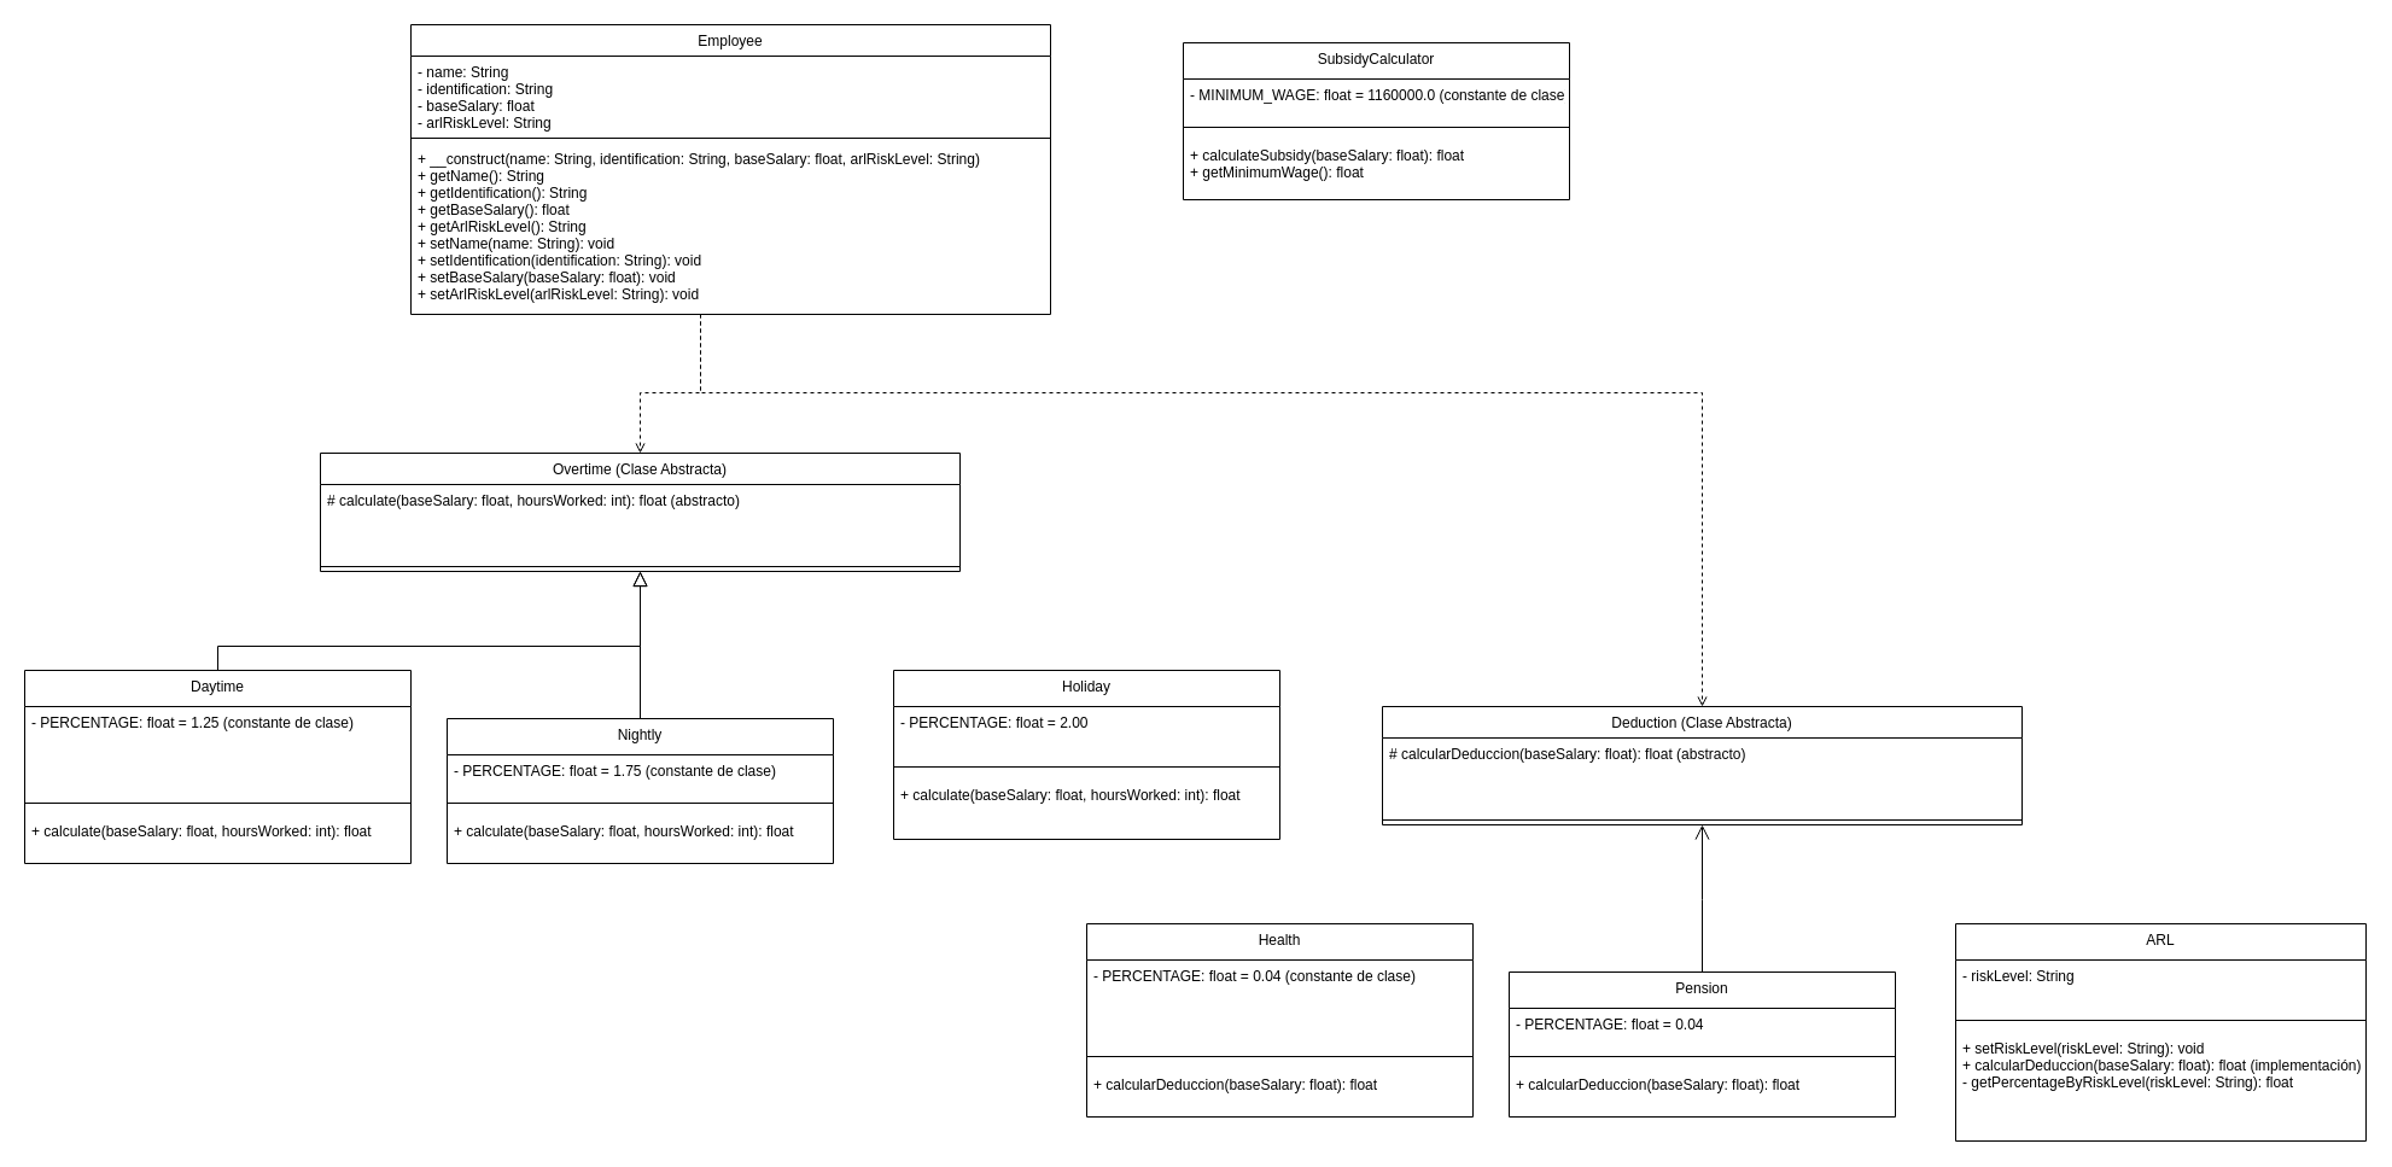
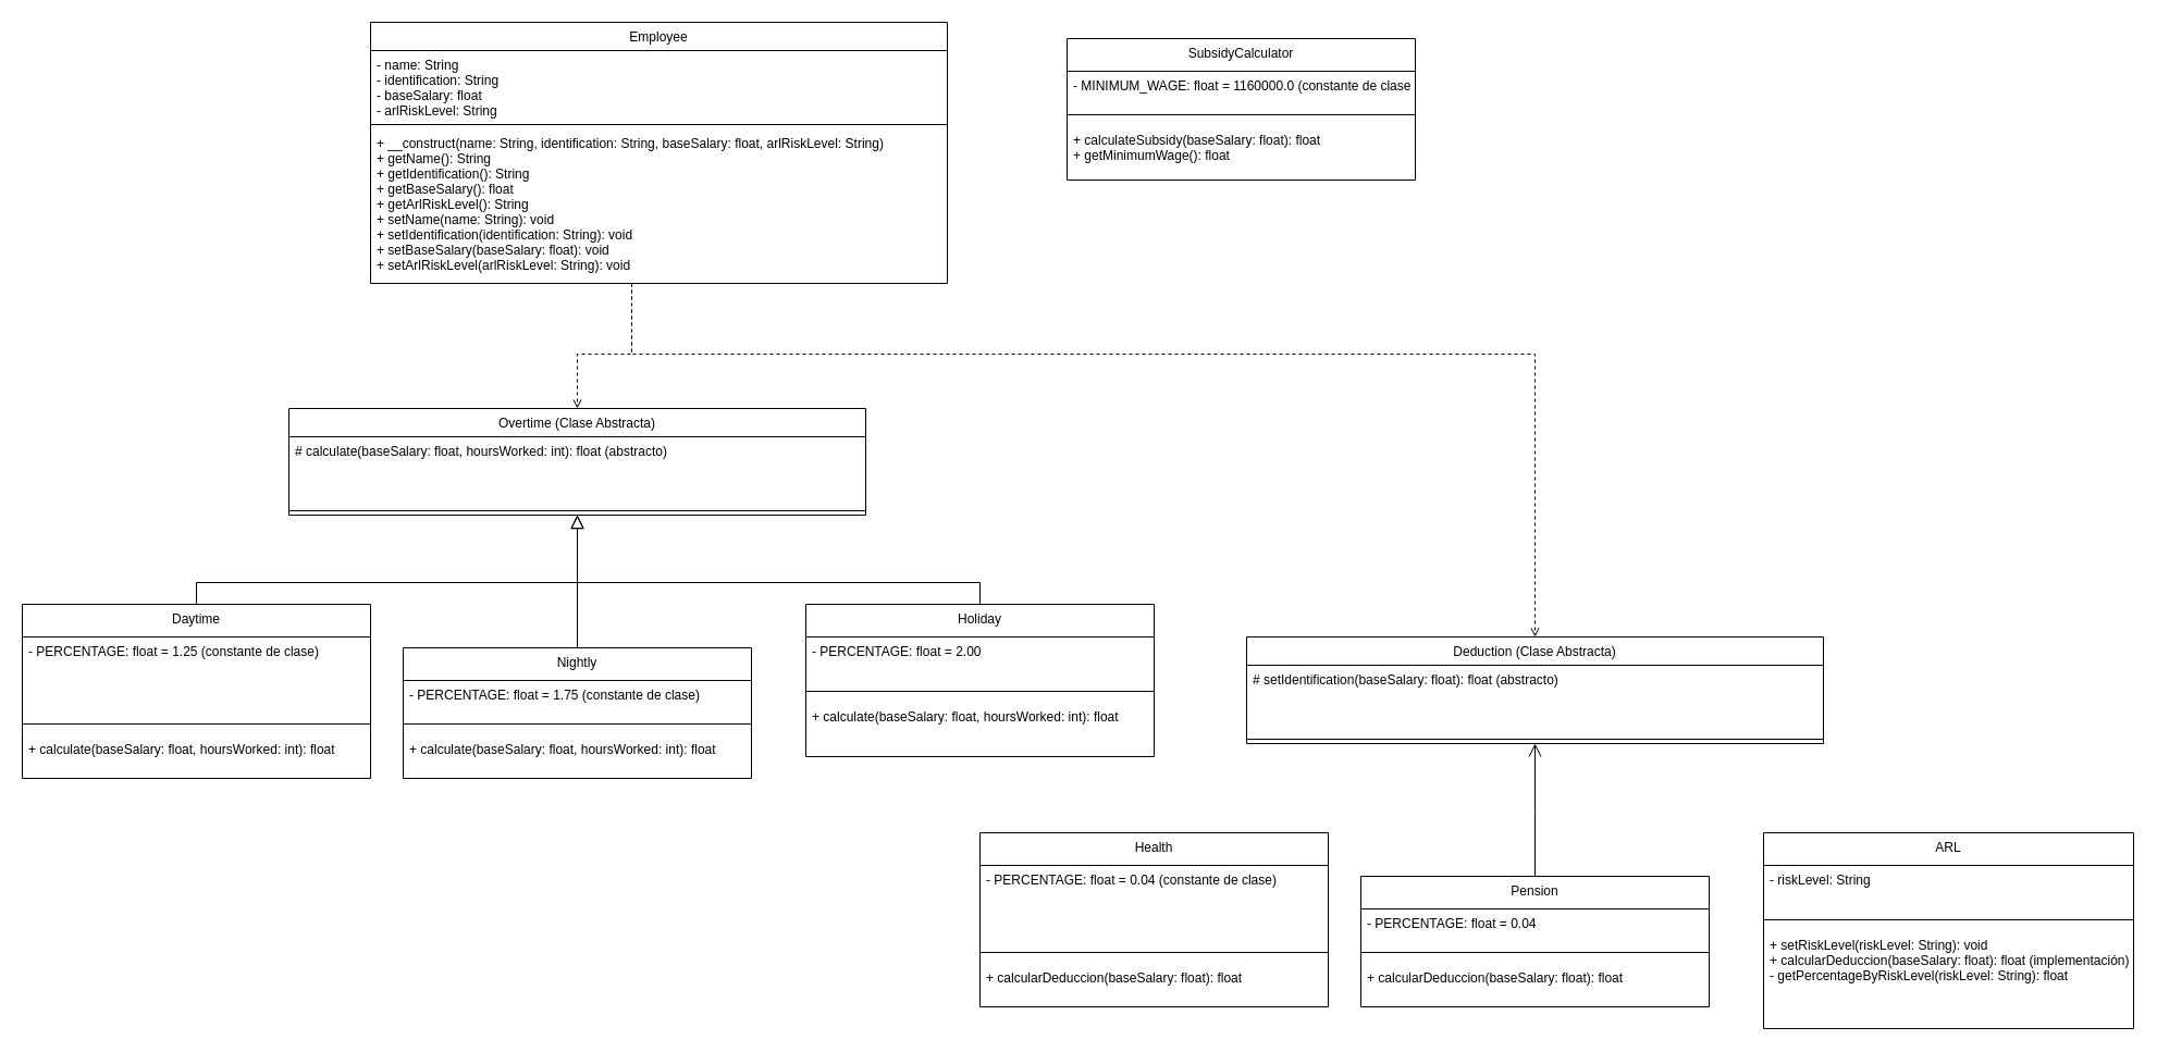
+ <mxCell id="27" value="" style="endArrow=block;endSize=10;endFill=0;shadow=0;strokeWidth=1;rounded=0;curved=0;edgeStyle=elbowEdgeStyle;elbow=vertical;entryX=0.5;entryY=1;entryDx=0;entryDy=0;exitX=0.5;exitY=0;exitDx=0;exitDy=0;" edge="1" parent="1" source="11" target="15"><mxGeometry width="160" relative="1" as="geometry"><mxPoint x="200" y="575" as="sourcePoint" /><mxPoint x="535" y="363" as="targetPoint" /><Array as="points"><mxPoint x="520" y="535" /></Array></mxGeometry></mxCell>
- <mxCell id="42" value="# calcularDeduccion(baseSalary: float): float (abstracto)" style="text;align=left;verticalAlign=top;spacingLeft=4;spacingRight=4;overflow=hidden;rotatable=0;points=[[0,0.5],[1,0.5]];portConstraint=eastwest;" vertex="1" parent="41"><mxGeometry y="26" width="530" height="64" as="geometry" /></mxCell>
+ <mxCell id="42" value="# setIdentification(baseSalary: float): float (abstracto)" style="text;align=left;verticalAlign=top;spacingLeft=4;spacingRight=4;overflow=hidden;rotatable=0;points=[[0,0.5],[1,0.5]];portConstraint=eastwest;" vertex="1" parent="41"><mxGeometry y="26" width="530" height="64" as="geometry" /></mxCell>
